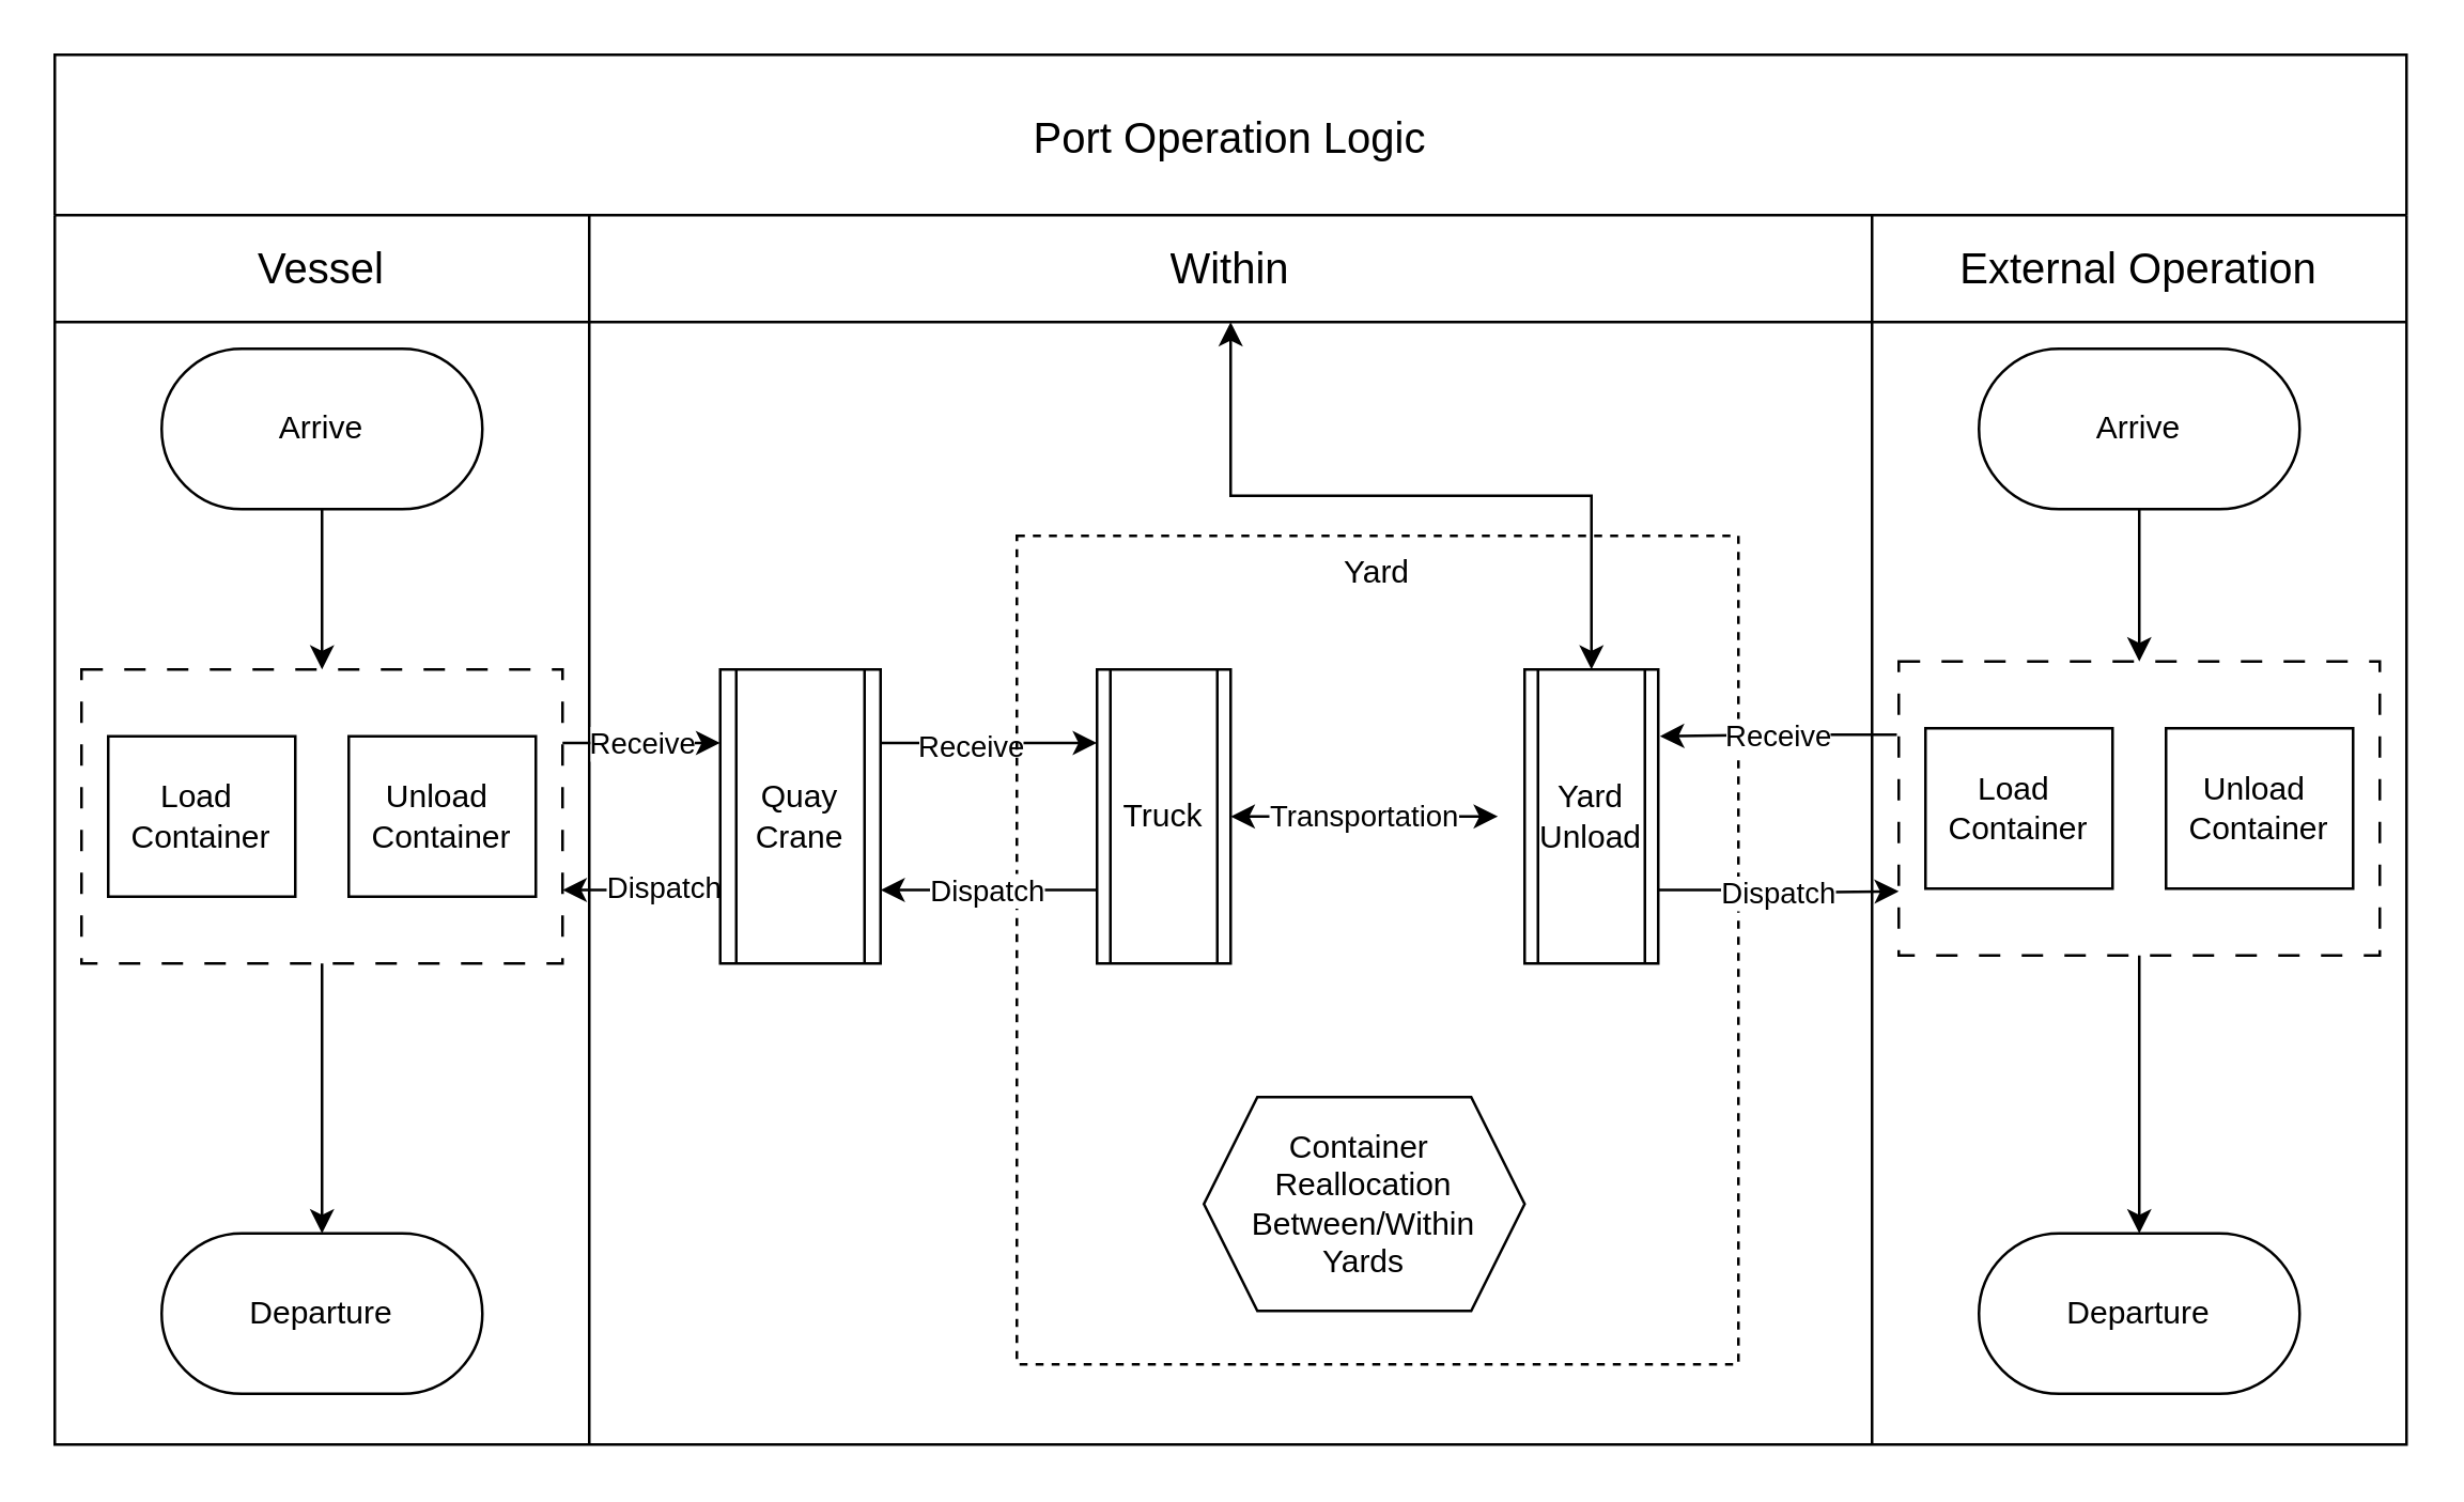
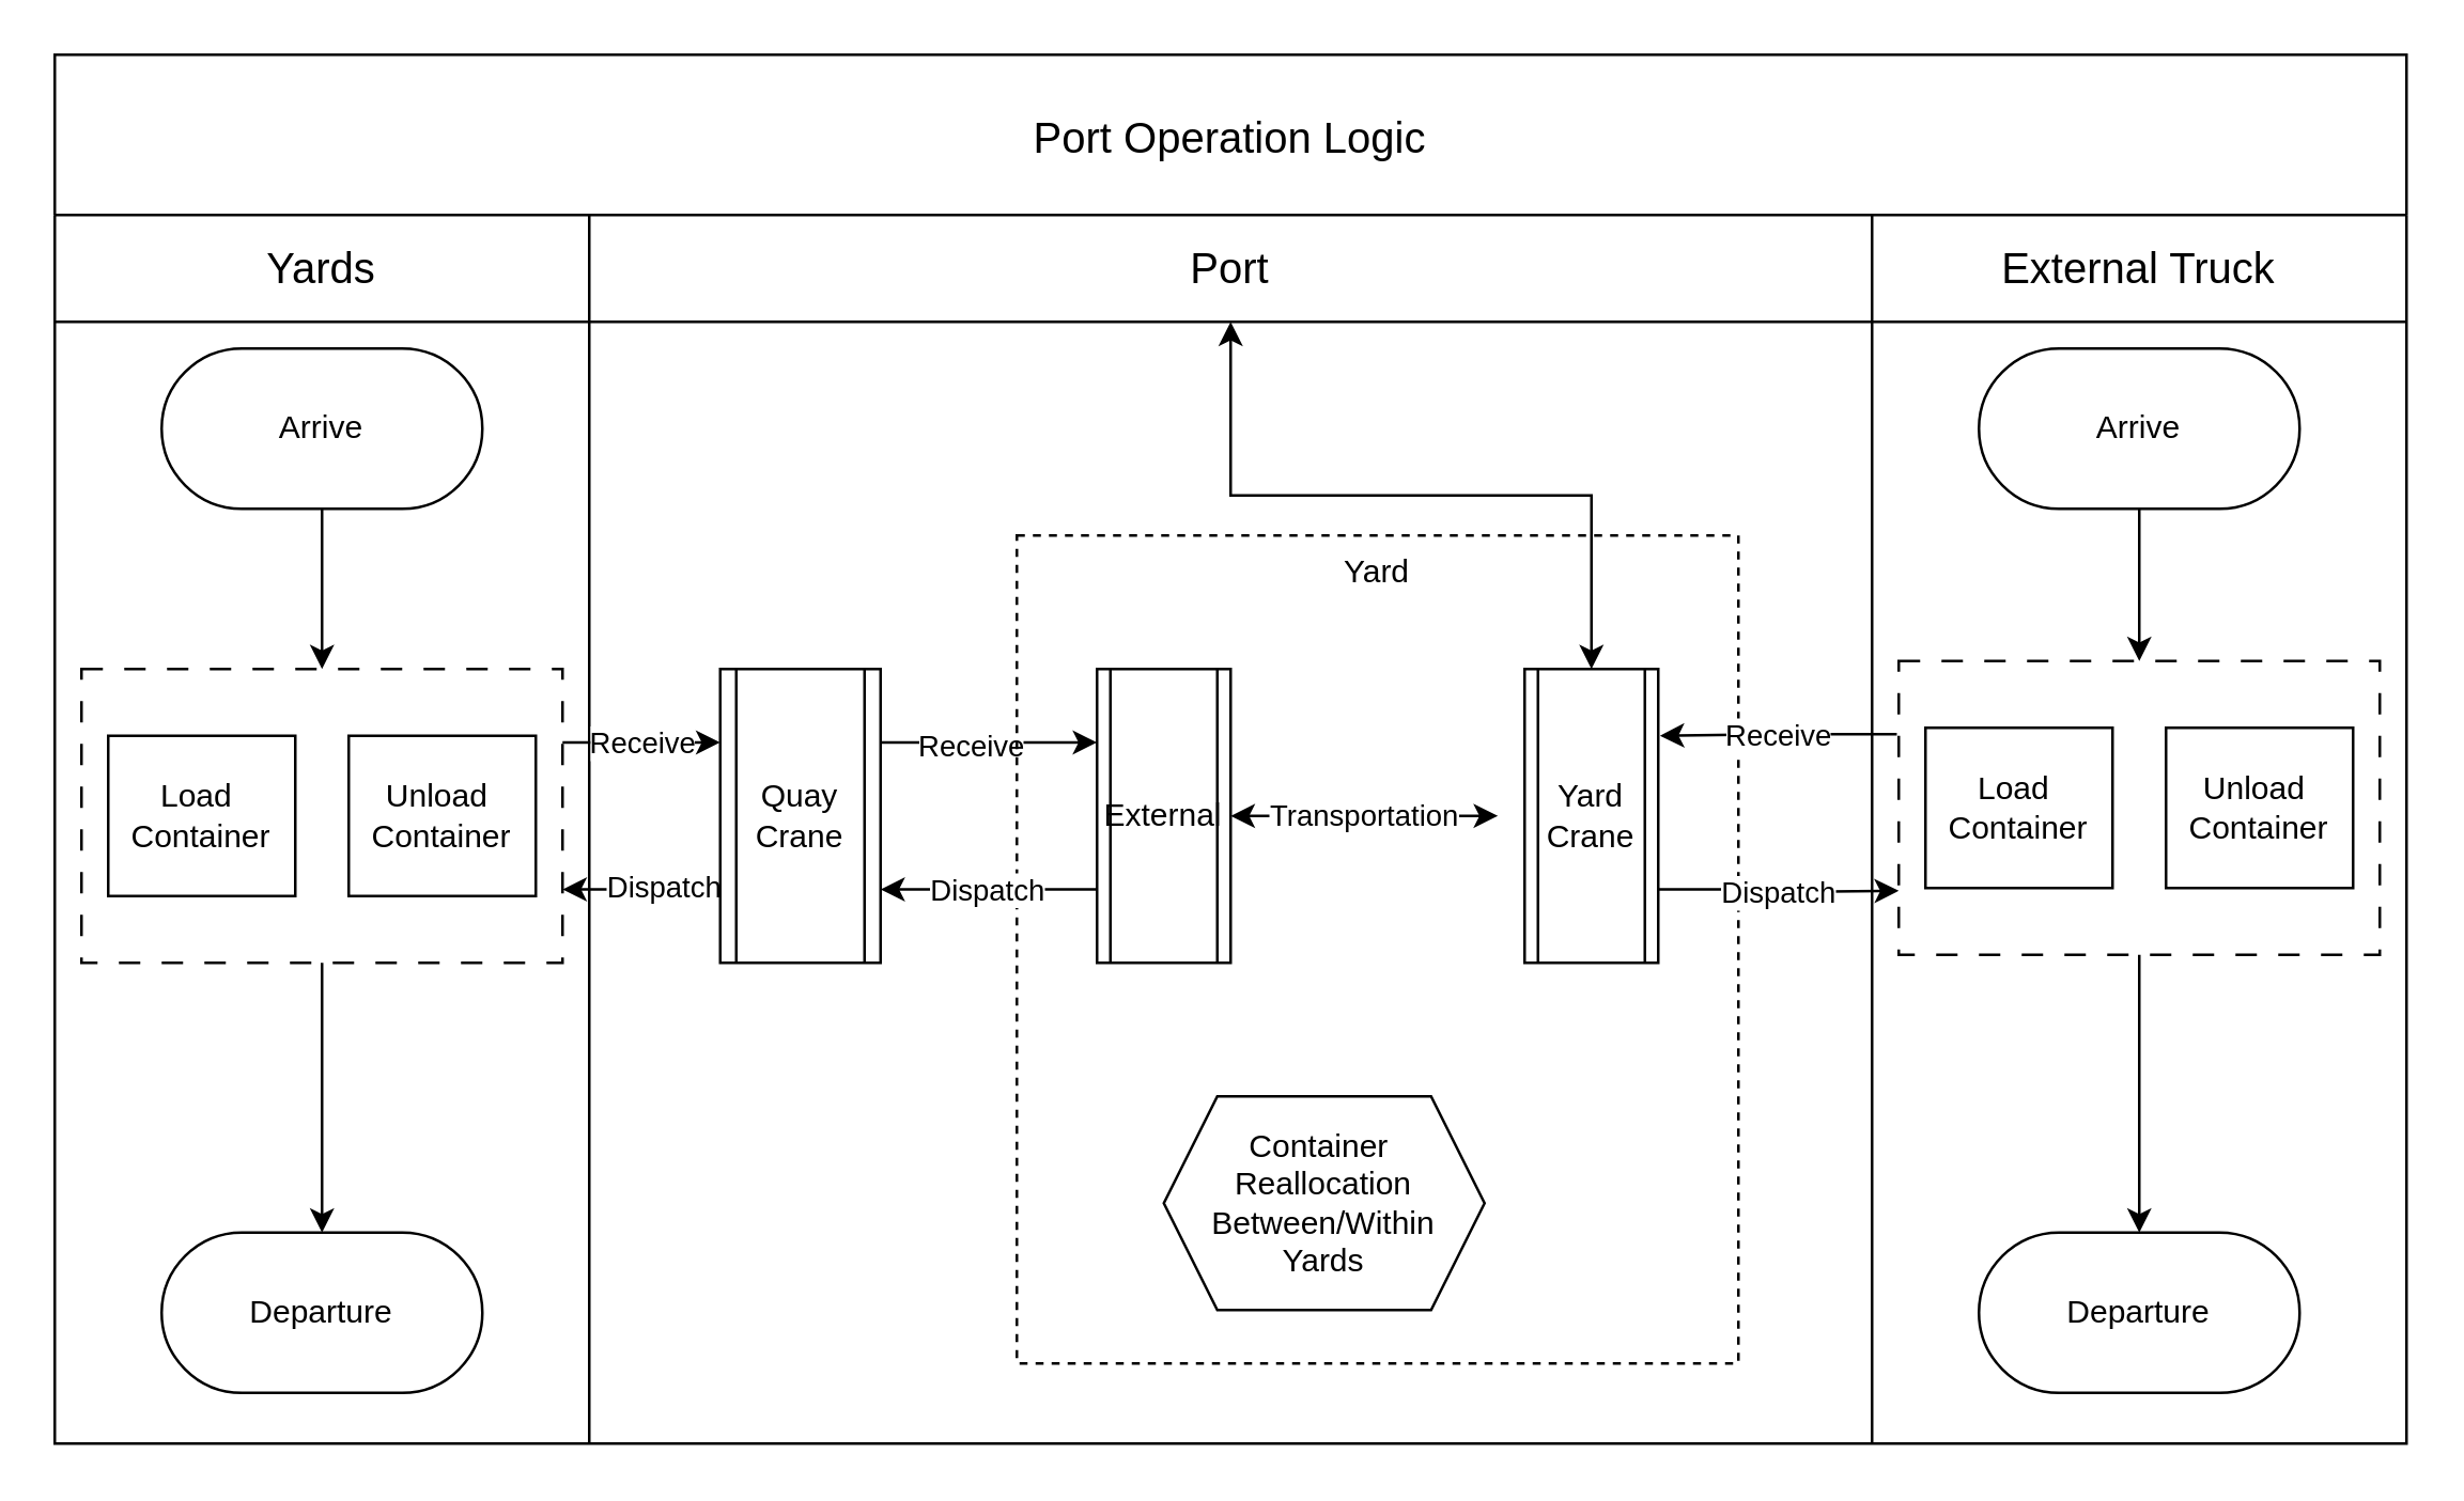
- <mxCell id="4" value="Vessel" style="shape=partialRectangle;html=1;whiteSpace=wrap;connectable=0;strokeColor=inherit;overflow=hidden;fillColor=none;top=0;left=0;bottom=0;right=0;pointerEvents=1;fontSize=16;" vertex="1" parent="3"><mxGeometry width="200" height="40" as="geometry"><mxRectangle width="200" height="40" as="alternateBounds" /></mxGeometry></mxCell>
+ <mxCell id="4" value="Yards" style="shape=partialRectangle;html=1;whiteSpace=wrap;connectable=0;strokeColor=inherit;overflow=hidden;fillColor=none;top=0;left=0;bottom=0;right=0;pointerEvents=1;fontSize=16;" vertex="1" parent="3"><mxGeometry width="200" height="40" as="geometry"><mxRectangle width="200" height="40" as="alternateBounds" /></mxGeometry></mxCell>
- <mxCell id="5" value="Within" style="shape=partialRectangle;html=1;whiteSpace=wrap;connectable=0;strokeColor=inherit;overflow=hidden;fillColor=none;top=0;left=0;bottom=0;right=0;pointerEvents=1;fontSize=16;" vertex="1" parent="3"><mxGeometry x="200" width="480" height="40" as="geometry"><mxRectangle width="480" height="40" as="alternateBounds" /></mxGeometry></mxCell>
+ <mxCell id="5" value="Port" style="shape=partialRectangle;html=1;whiteSpace=wrap;connectable=0;strokeColor=inherit;overflow=hidden;fillColor=none;top=0;left=0;bottom=0;right=0;pointerEvents=1;fontSize=16;" vertex="1" parent="3"><mxGeometry x="200" width="480" height="40" as="geometry"><mxRectangle width="480" height="40" as="alternateBounds" /></mxGeometry></mxCell>
- <mxCell id="6" value="External Operation" style="shape=partialRectangle;html=1;whiteSpace=wrap;connectable=0;strokeColor=inherit;overflow=hidden;fillColor=none;top=0;left=0;bottom=0;right=0;pointerEvents=1;fontSize=16;" vertex="1" parent="3"><mxGeometry x="680" width="200" height="40" as="geometry"><mxRectangle width="200" height="40" as="alternateBounds" /></mxGeometry></mxCell>
+ <mxCell id="6" value="External Truck" style="shape=partialRectangle;html=1;whiteSpace=wrap;connectable=0;strokeColor=inherit;overflow=hidden;fillColor=none;top=0;left=0;bottom=0;right=0;pointerEvents=1;fontSize=16;" vertex="1" parent="3"><mxGeometry x="680" width="200" height="40" as="geometry"><mxRectangle width="200" height="40" as="alternateBounds" /></mxGeometry></mxCell>
- <mxCell id="36" value="Truck" style="shape=process;whiteSpace=wrap;html=1;backgroundOutline=1;" vertex="1" parent="1"><mxGeometry x="410" y="250" width="50" height="110" as="geometry" /></mxCell>
+ <mxCell id="36" value="External" style="shape=process;whiteSpace=wrap;html=1;backgroundOutline=1;" vertex="1" parent="1"><mxGeometry x="410" y="250" width="50" height="110" as="geometry" /></mxCell>
- <mxCell id="38" value="Yard&lt;br&gt;Unload" style="shape=process;whiteSpace=wrap;html=1;backgroundOutline=1;" vertex="1" parent="1"><mxGeometry x="570" y="250" width="50" height="110" as="geometry" /></mxCell>
+ <mxCell id="38" value="Yard&lt;br&gt;Crane" style="shape=process;whiteSpace=wrap;html=1;backgroundOutline=1;" vertex="1" parent="1"><mxGeometry x="570" y="250" width="50" height="110" as="geometry" /></mxCell>
- <mxCell id="39" value="Container&amp;nbsp;&lt;br&gt;Reallocation&lt;br&gt;Between/Within&lt;br&gt;Yards" style="shape=hexagon;perimeter=hexagonPerimeter2;whiteSpace=wrap;html=1;fixedSize=1;" vertex="1" parent="1"><mxGeometry x="450" y="410" width="120" height="80" as="geometry" /></mxCell>
+ <mxCell id="39" value="Container&amp;nbsp;&lt;br&gt;Reallocation&lt;br&gt;Between/Within&lt;br&gt;Yards" style="shape=hexagon;perimeter=hexagonPerimeter2;whiteSpace=wrap;html=1;fixedSize=1;" vertex="1" parent="1"><mxGeometry x="435" y="410" width="120" height="80" as="geometry" /></mxCell>
